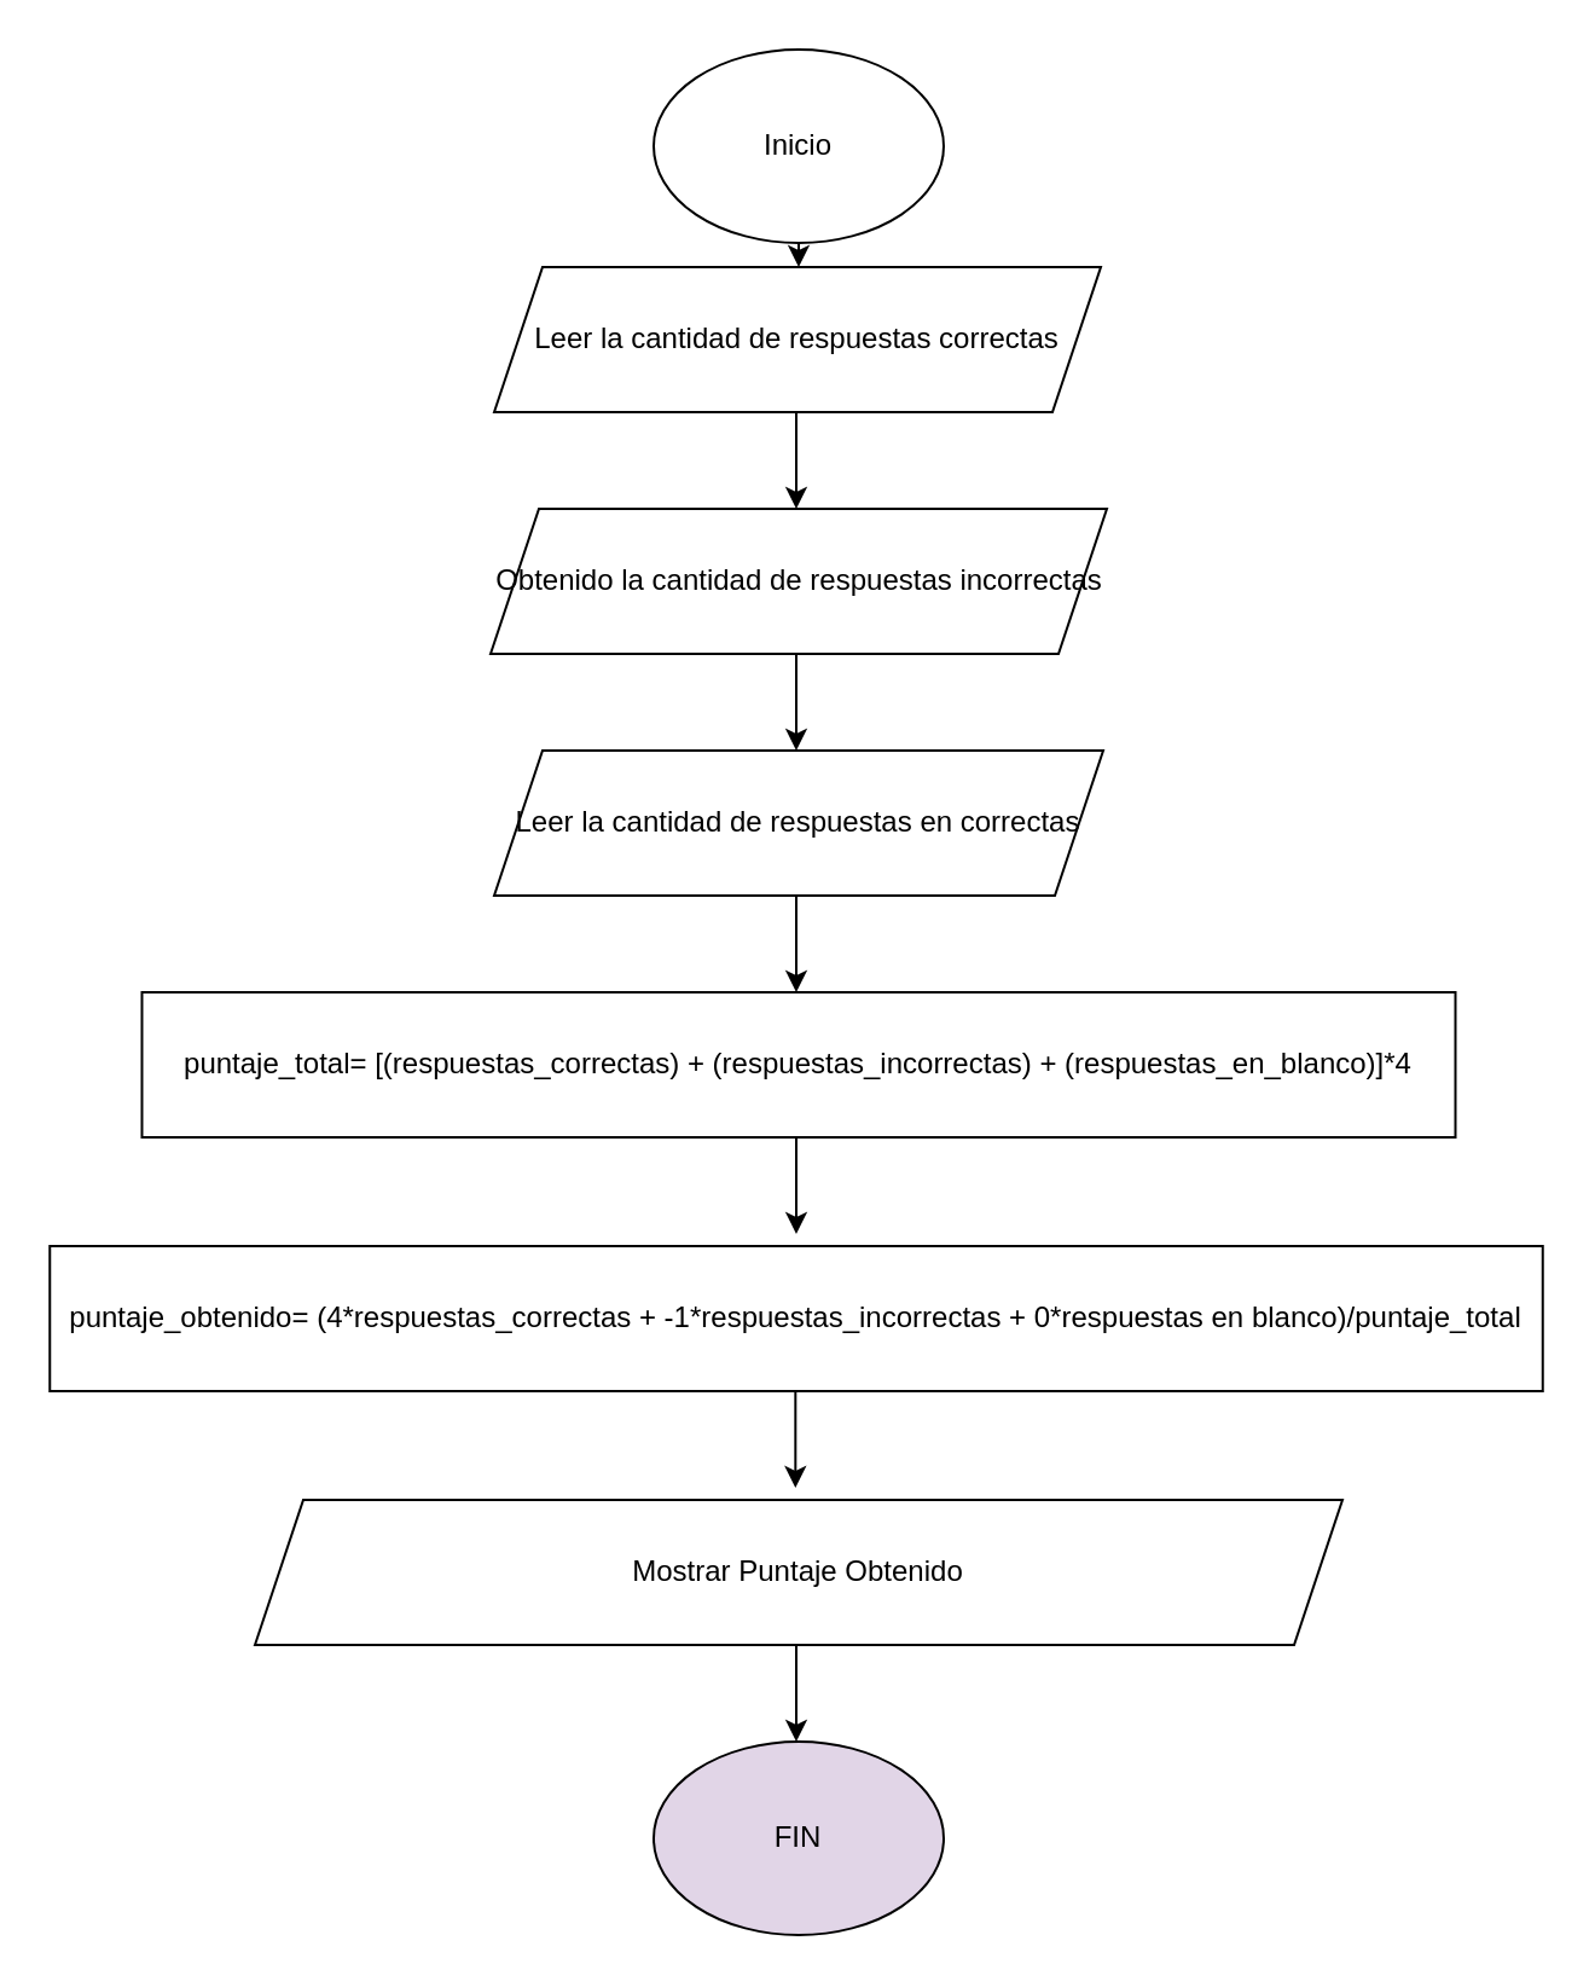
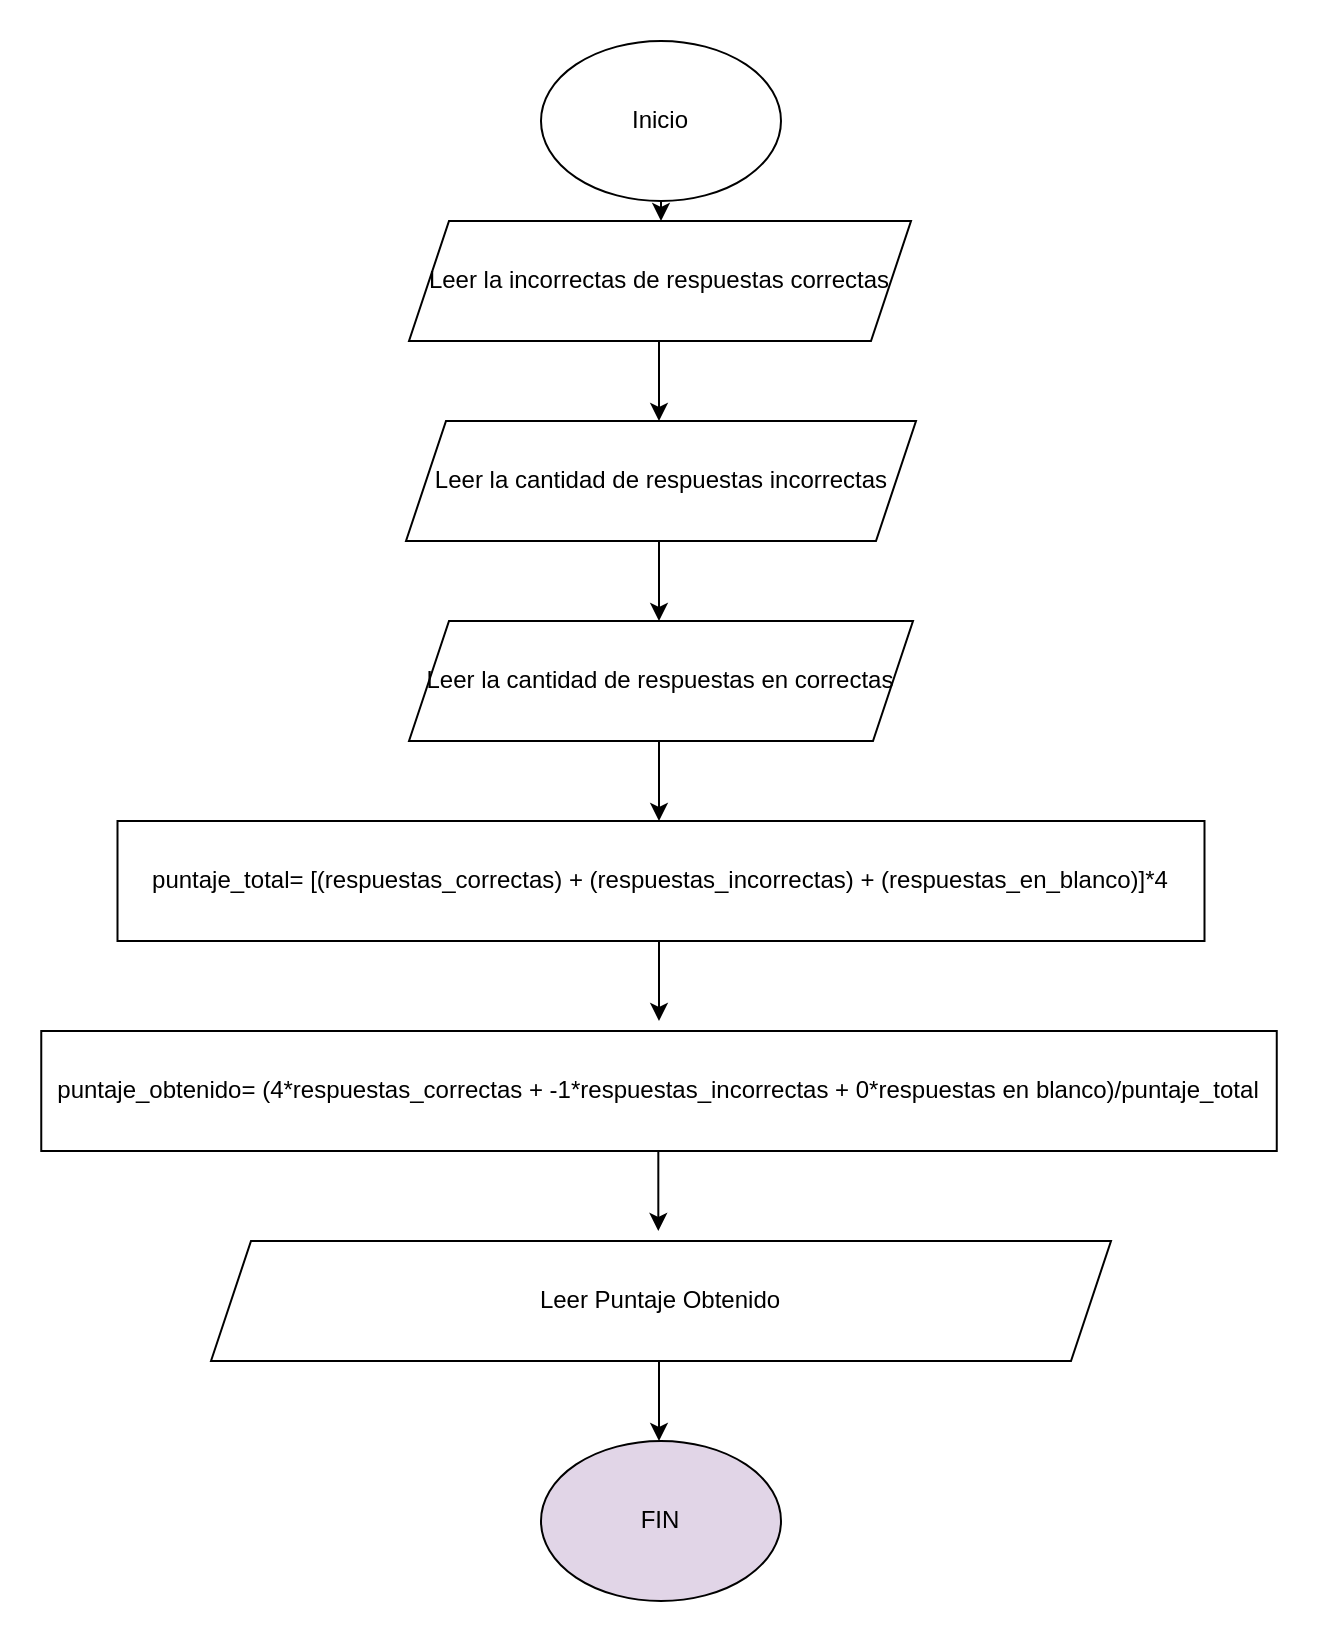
- <mxCell id="4" value="Leer la cantidad de respuestas correctas" style="shape=parallelogram;perimeter=parallelogramPerimeter;whiteSpace=wrap;html=1;fixedSize=1;" parent="1" vertex="1"><mxGeometry x="204" y="110" width="251" height="60" as="geometry" /></mxCell>
+ <mxCell id="4" value="Leer la incorrectas de respuestas correctas" style="shape=parallelogram;perimeter=parallelogramPerimeter;whiteSpace=wrap;html=1;fixedSize=1;" parent="1" vertex="1"><mxGeometry x="204" y="110" width="251" height="60" as="geometry" /></mxCell>
- <mxCell id="6" value="Obtenido la cantidad de respuestas incorrectas" style="shape=parallelogram;perimeter=parallelogramPerimeter;whiteSpace=wrap;html=1;fixedSize=1;" parent="1" vertex="1"><mxGeometry x="202.5" y="210" width="255" height="60" as="geometry" /></mxCell>
+ <mxCell id="6" value="Leer la cantidad de respuestas incorrectas" style="shape=parallelogram;perimeter=parallelogramPerimeter;whiteSpace=wrap;html=1;fixedSize=1;" parent="1" vertex="1"><mxGeometry x="202.5" y="210" width="255" height="60" as="geometry" /></mxCell>
- <mxCell id="14" value="Mostrar Puntaje Obtenido" style="shape=parallelogram;perimeter=parallelogramPerimeter;whiteSpace=wrap;html=1;fixedSize=1;" parent="1" vertex="1"><mxGeometry x="105" y="620" width="450" height="60" as="geometry" /></mxCell>
+ <mxCell id="14" value="Leer Puntaje Obtenido" style="shape=parallelogram;perimeter=parallelogramPerimeter;whiteSpace=wrap;html=1;fixedSize=1;" parent="1" vertex="1"><mxGeometry x="105" y="620" width="450" height="60" as="geometry" /></mxCell>
